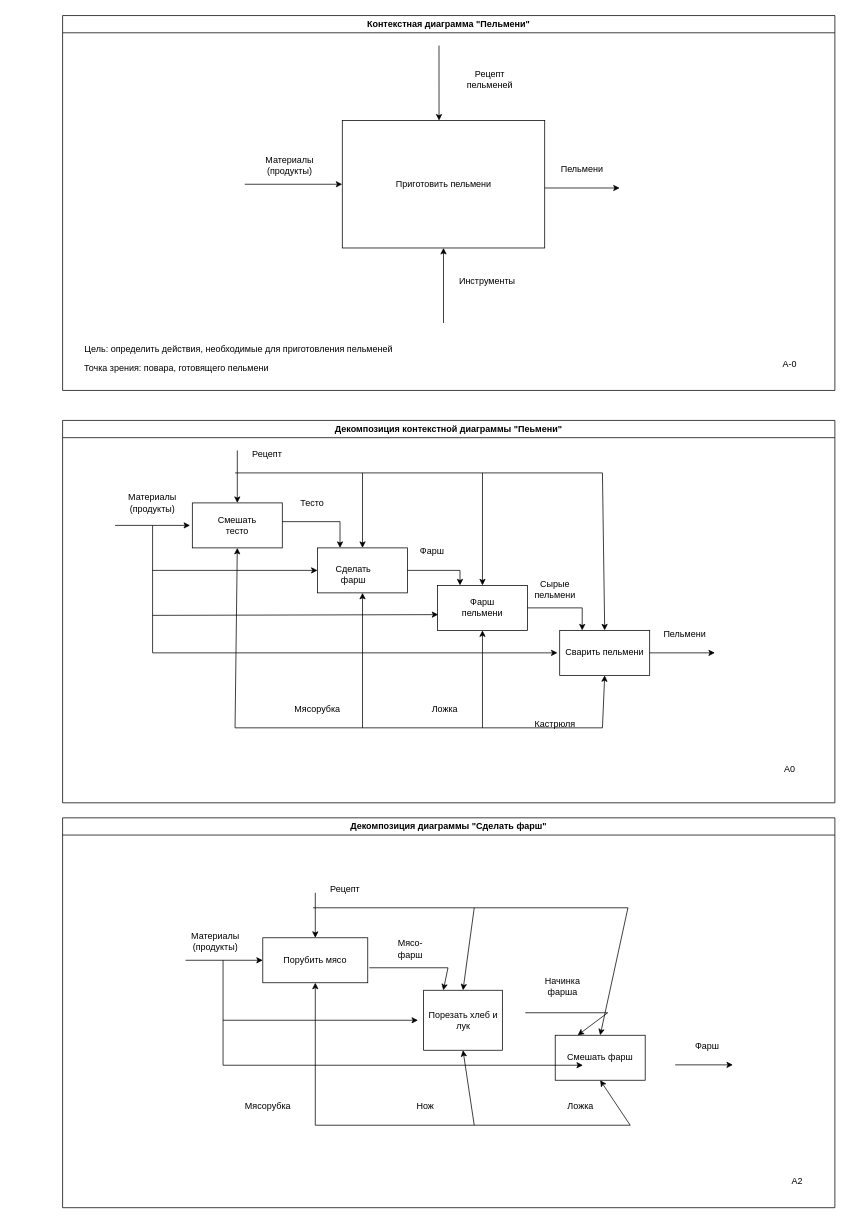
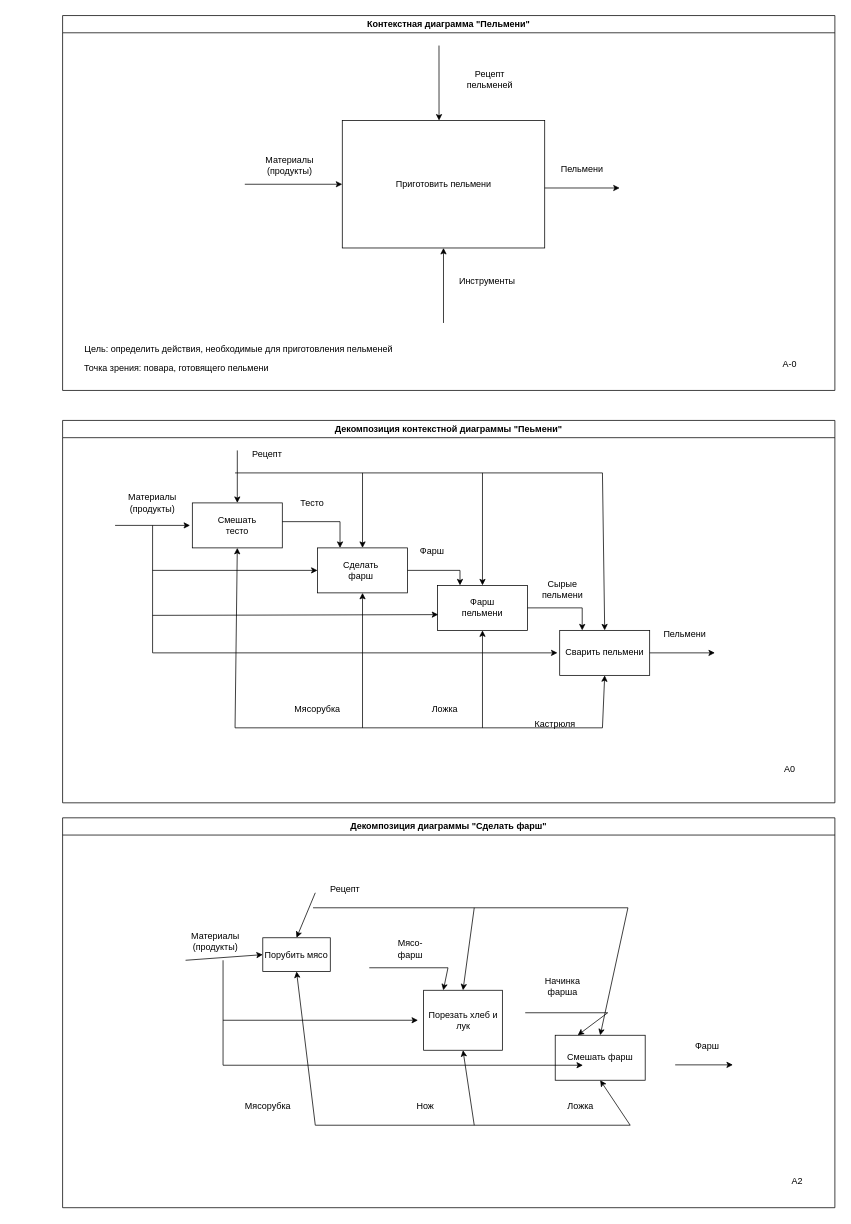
- <mxCell id="22" value="Сделать фарш" style="text;html=1;strokeColor=none;fillColor=none;align=center;verticalAlign=middle;whiteSpace=wrap;rounded=0;" parent="20" vertex="1"><mxGeometry x="18" y="20" width="60" height="30" as="geometry" /></mxCell>
+ <mxCell id="22" value="Сделать фарш" style="text;html=1;strokeColor=none;fillColor=none;align=center;verticalAlign=middle;whiteSpace=wrap;rounded=0;" parent="20" vertex="1"><mxGeometry x="28" y="15" width="60" height="30" as="geometry" /></mxCell>
- <mxCell id="47" value="Сырые пельмени" style="text;html=1;strokeColor=none;fillColor=none;align=center;verticalAlign=middle;whiteSpace=wrap;rounded=0;" parent="1" vertex="1"><mxGeometry x="710" y="770" width="60" height="30" as="geometry" /></mxCell>
+ <mxCell id="47" value="Сырые пельмени" style="text;html=1;strokeColor=none;fillColor=none;align=center;verticalAlign=middle;whiteSpace=wrap;rounded=0;" parent="1" vertex="1"><mxGeometry x="720" y="770" width="60" height="30" as="geometry" /></mxCell>
- <mxCell id="55" value="Порубить мясо" style="rounded=0;whiteSpace=wrap;html=1;" parent="54" vertex="1"><mxGeometry x="267" y="160" width="140" height="60" as="geometry" /></mxCell>
+ <mxCell id="55" value="Порубить мясо" style="rounded=0;whiteSpace=wrap;html=1;" parent="54" vertex="1"><mxGeometry x="267" y="160" width="90" height="45" as="geometry" /></mxCell>
